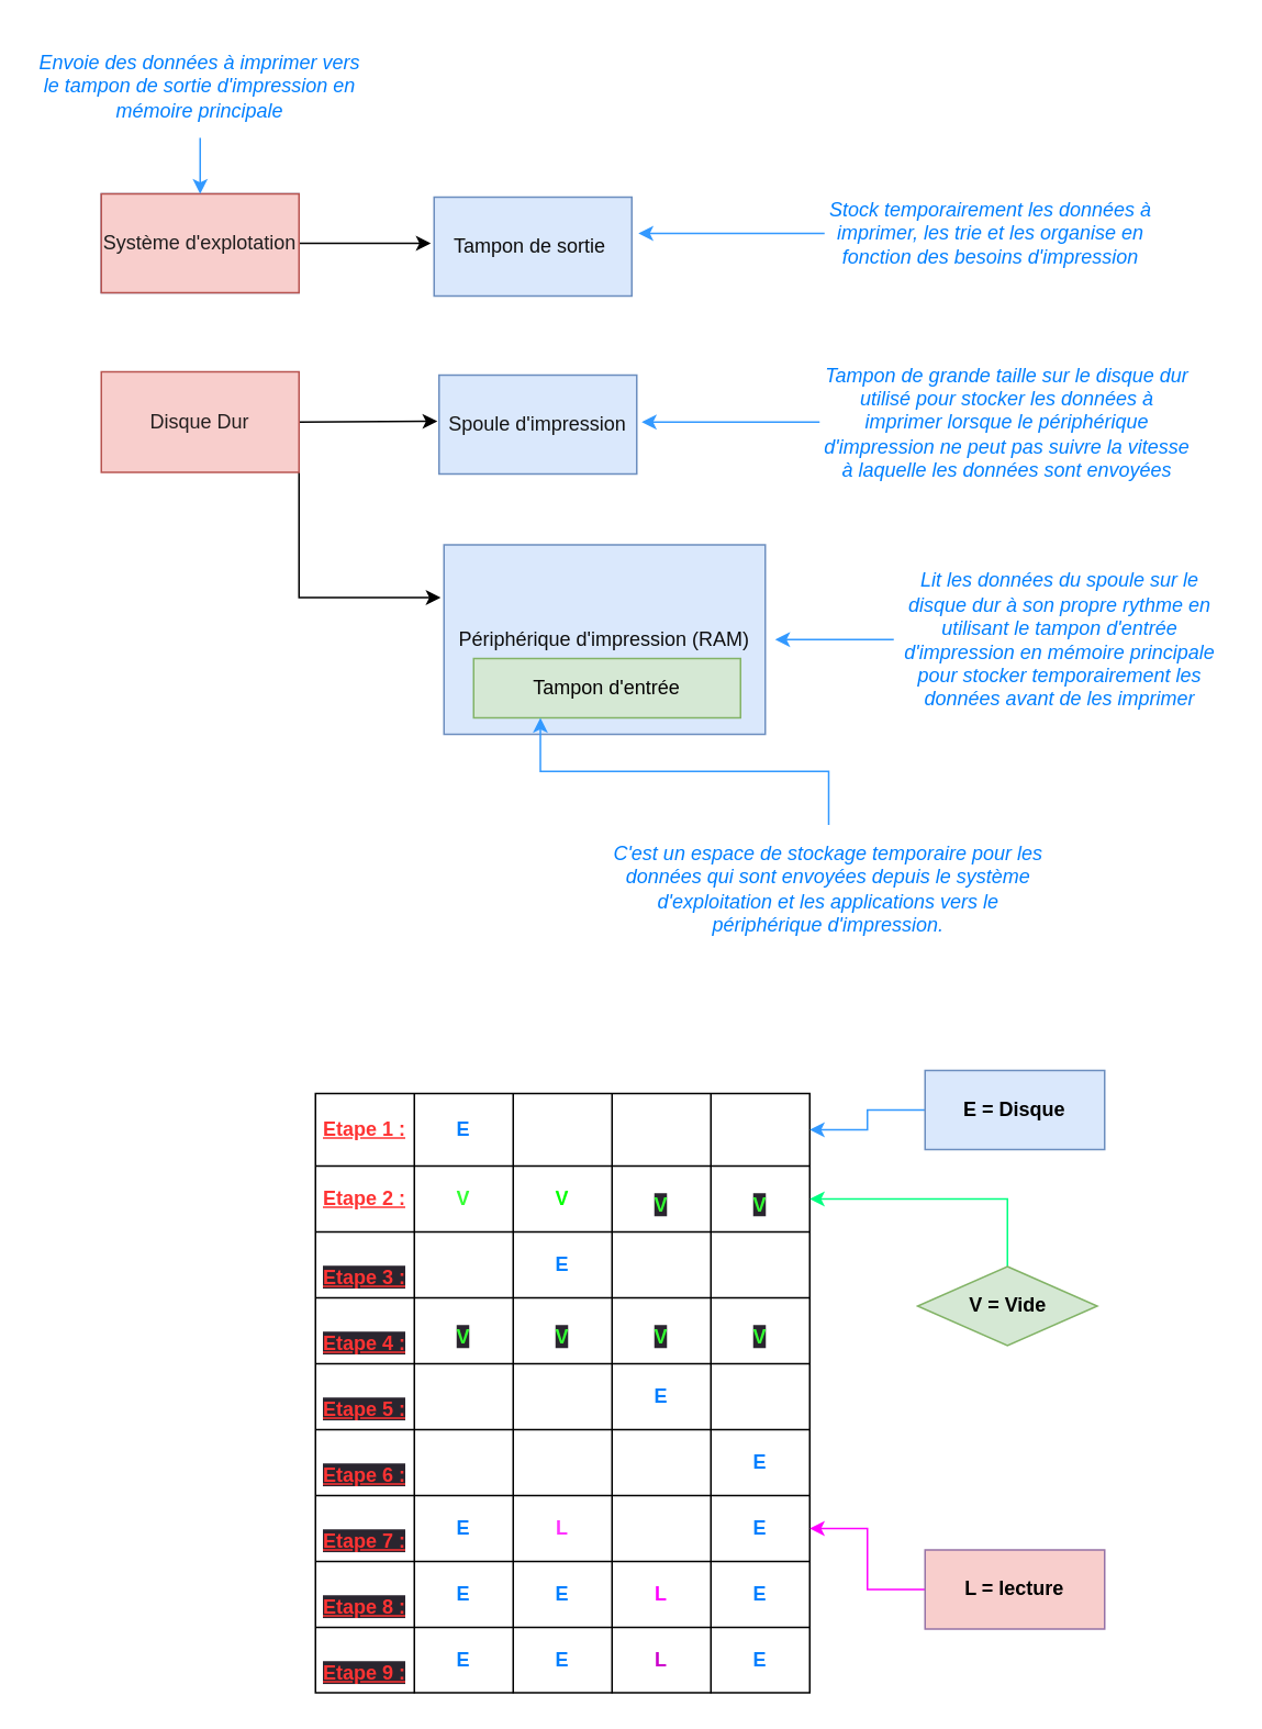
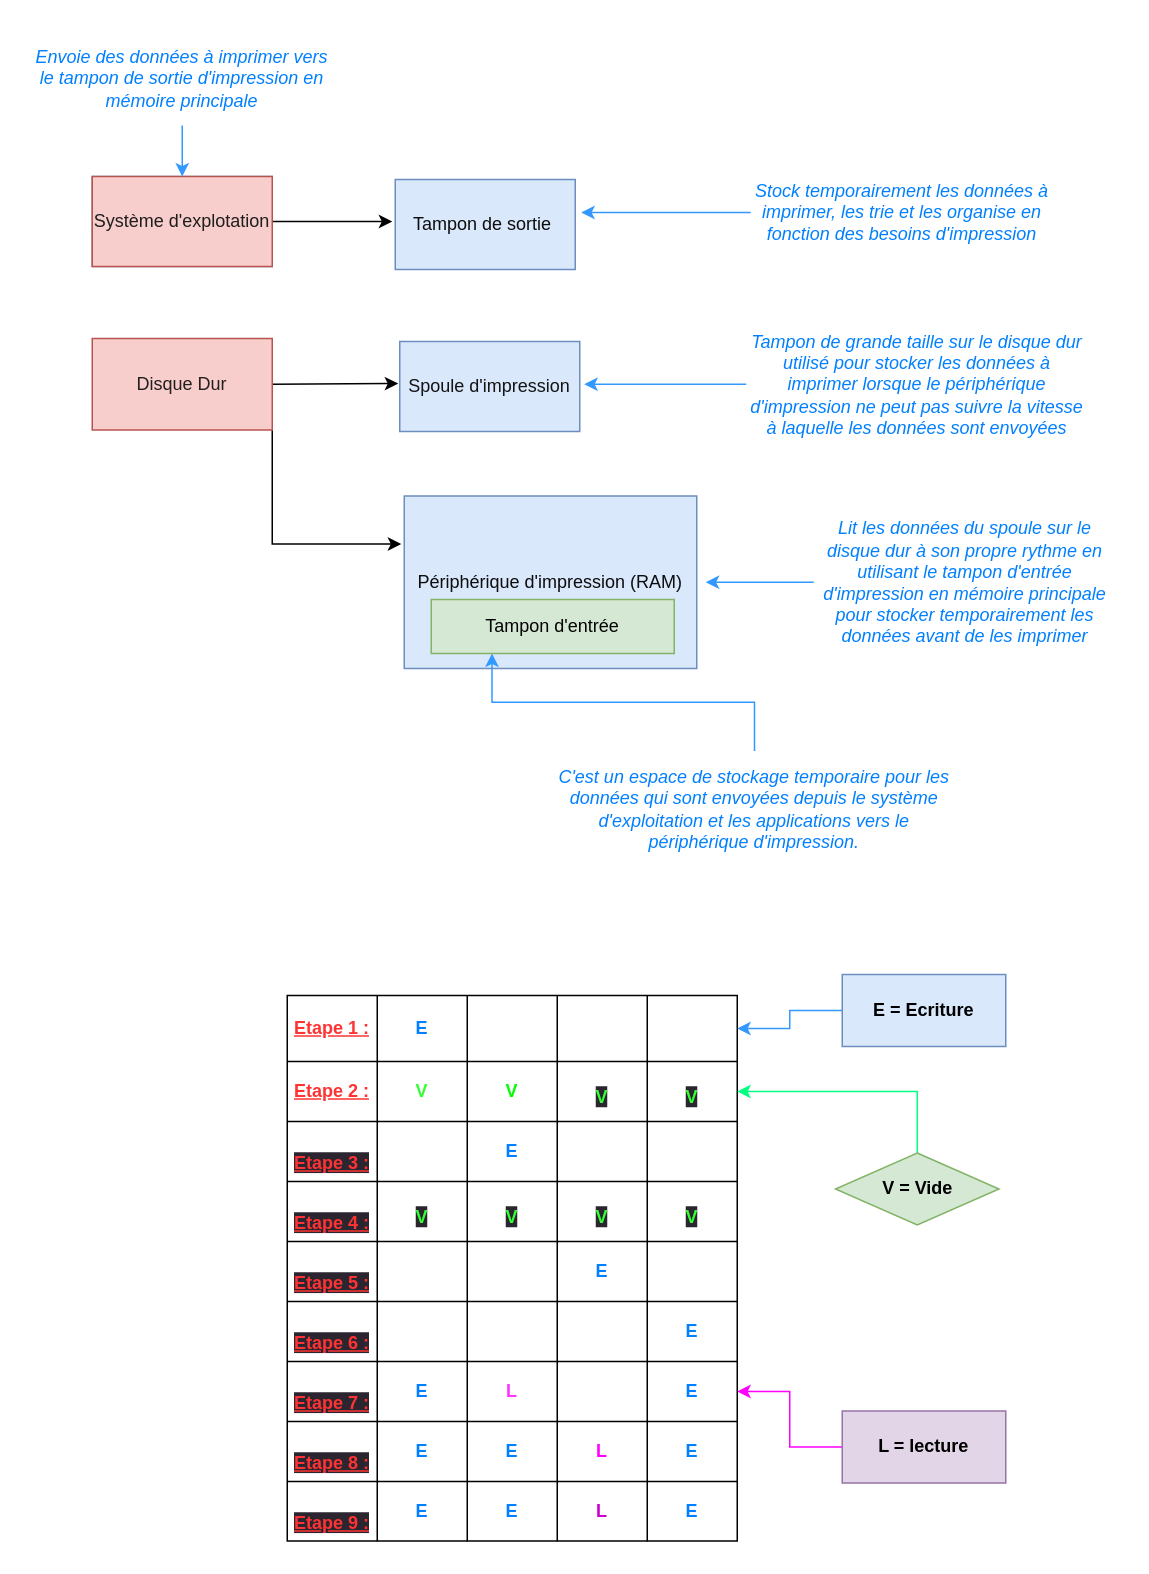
- <mxCell id="80" value="&lt;b&gt;&lt;font color=&quot;#000000&quot;&gt;E = Disque&lt;/font&gt;&lt;/b&gt;" style="rounded=0;whiteSpace=wrap;html=1;fillColor=#dae8fc;strokeColor=#6c8ebf;" parent="1" vertex="1"><mxGeometry x="561" y="649" width="109" height="48" as="geometry" /></mxCell>
+ <mxCell id="80" value="&lt;b&gt;&lt;font color=&quot;#000000&quot;&gt;E = Ecriture&lt;/font&gt;&lt;/b&gt;" style="rounded=0;whiteSpace=wrap;html=1;fillColor=#dae8fc;strokeColor=#6c8ebf;" parent="1" vertex="1"><mxGeometry x="561" y="649" width="109" height="48" as="geometry" /></mxCell>
- <mxCell id="82" value="&lt;b&gt;&lt;font color=&quot;#000000&quot;&gt;L = lecture&lt;/font&gt;&lt;/b&gt;" style="rounded=0;whiteSpace=wrap;html=1;fillColor=#f8cecc;strokeColor=#9673a6;" parent="1" vertex="1"><mxGeometry x="561" y="940" width="109" height="48" as="geometry" /></mxCell>
+ <mxCell id="82" value="&lt;b&gt;&lt;font color=&quot;#000000&quot;&gt;L = lecture&lt;/font&gt;&lt;/b&gt;" style="rounded=0;whiteSpace=wrap;html=1;fillColor=#e1d5e7;strokeColor=#9673a6;" parent="1" vertex="1"><mxGeometry x="561" y="940" width="109" height="48" as="geometry" /></mxCell>
